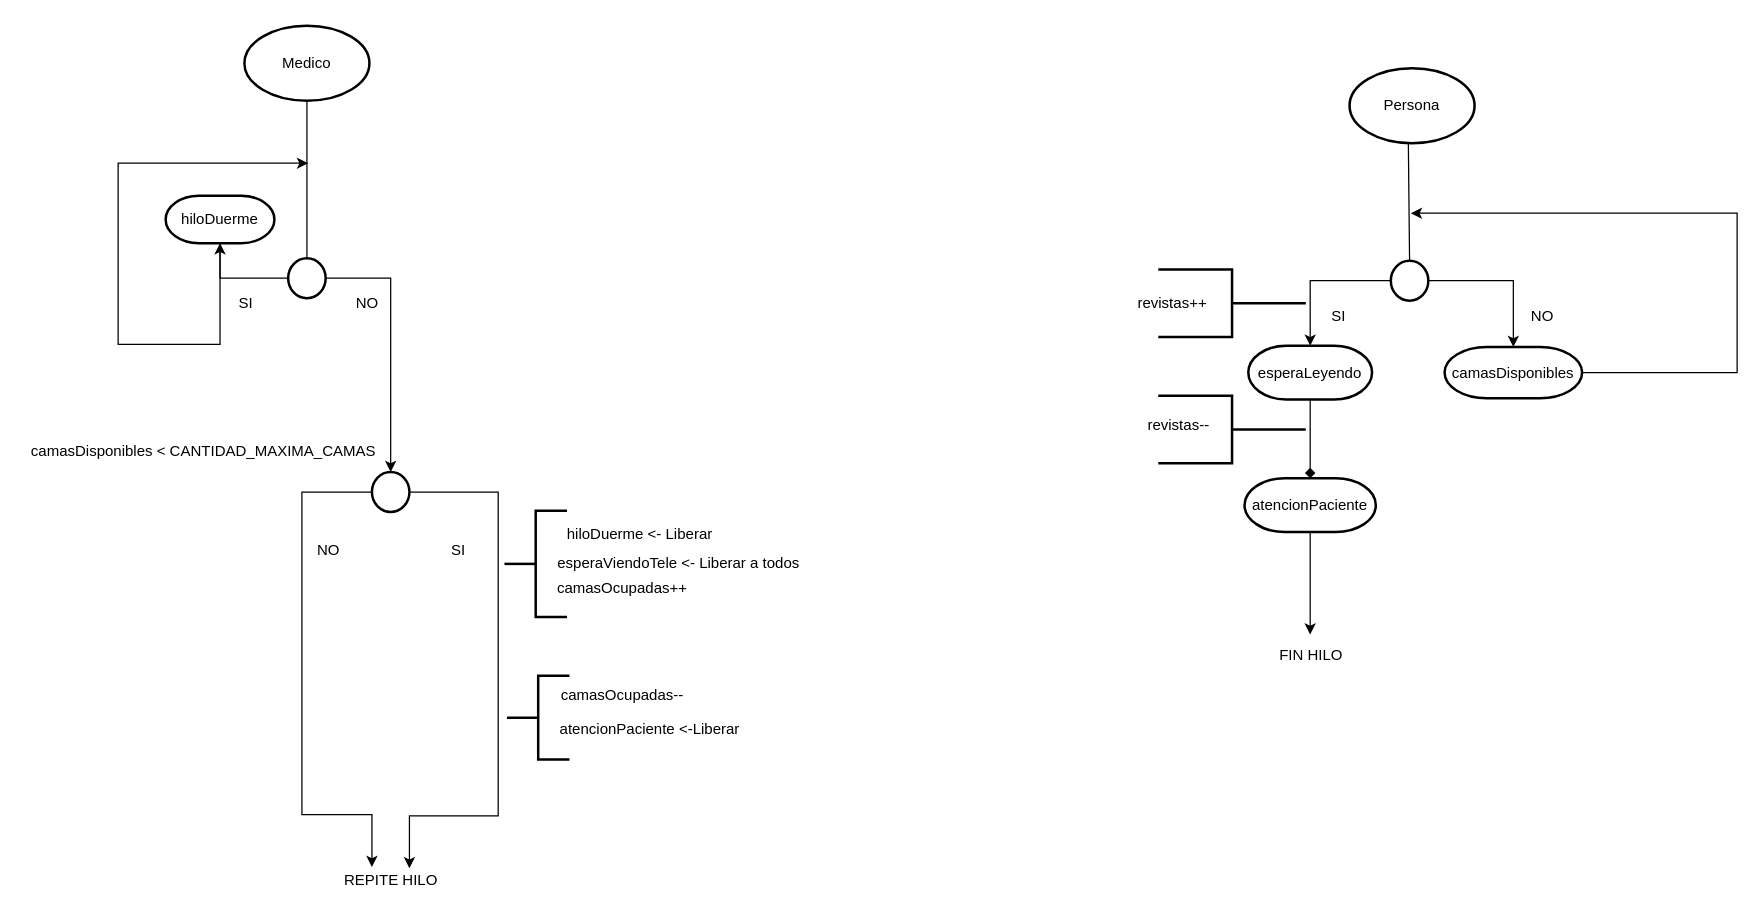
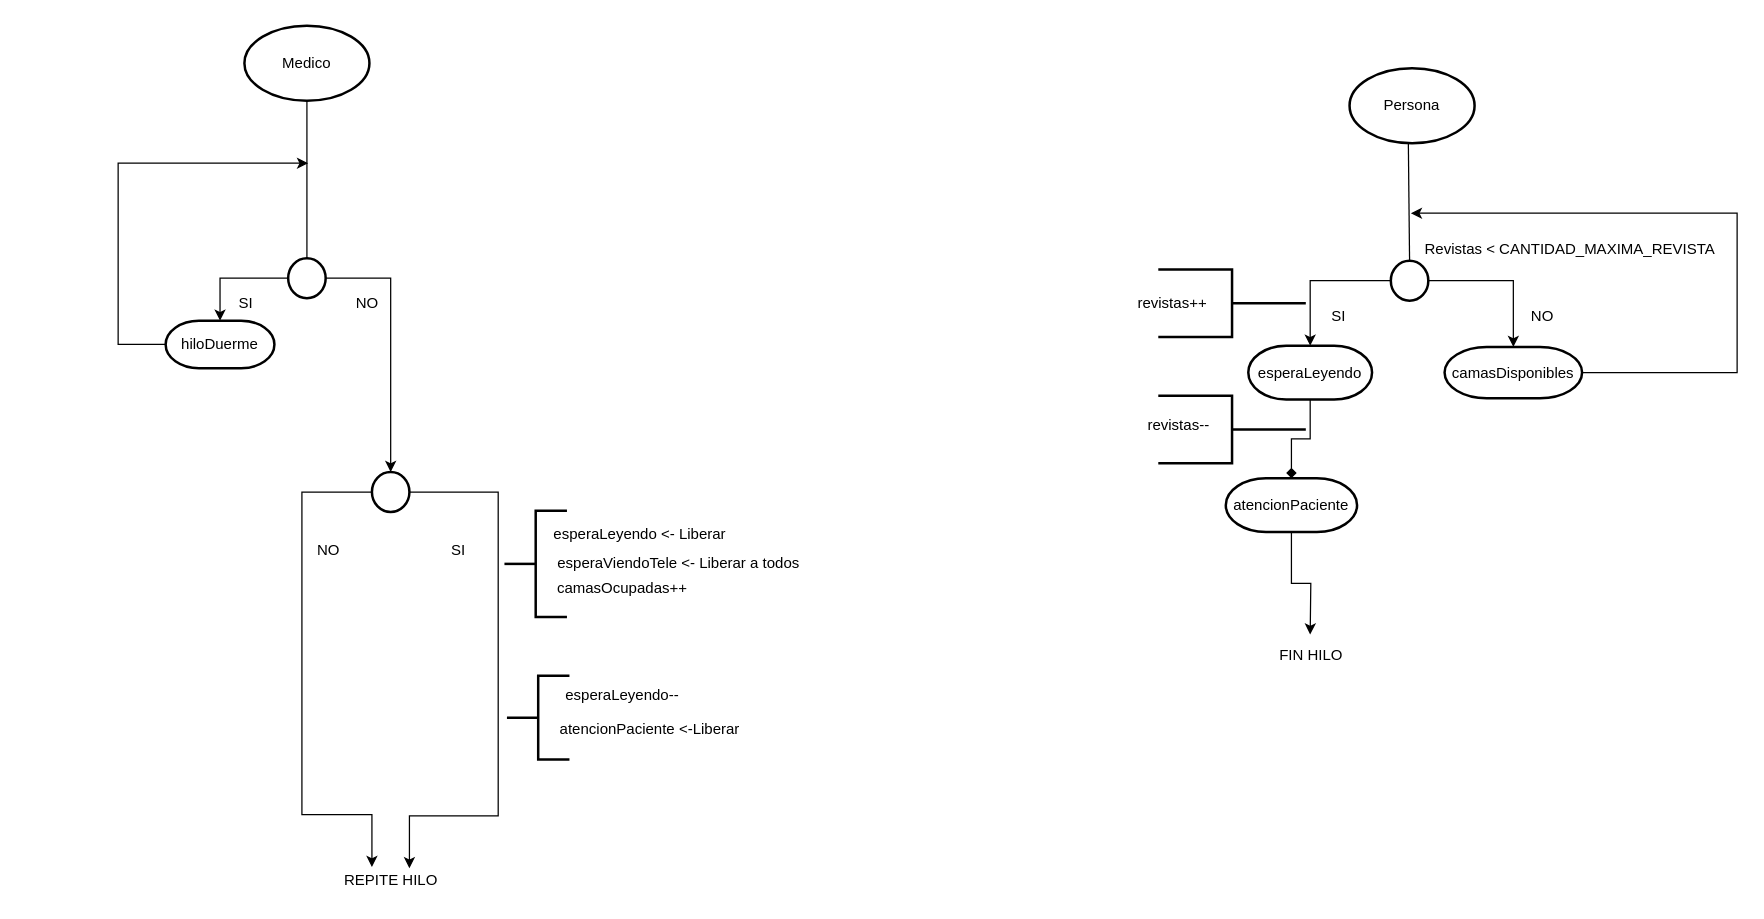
- <mxCell id="21" value="hiloDuerme" style="strokeWidth=2;html=1;shape=mxgraph.flowchart.terminator;whiteSpace=wrap;" vertex="1" parent="1"><mxGeometry x="132" y="156" width="87" height="38" as="geometry" /></mxCell>
+ <mxCell id="21" value="hiloDuerme" style="strokeWidth=2;html=1;shape=mxgraph.flowchart.terminator;whiteSpace=wrap;" vertex="1" parent="1"><mxGeometry x="132" y="256" width="87" height="38" as="geometry" /></mxCell>
+ <mxCell id="7" value="Revistas &amp;lt; CANTIDAD_MAXIMA_REVISTA" style="text;html=1;align=center;verticalAlign=middle;resizable=0;points=[];autosize=1;" vertex="1" parent="1"><mxGeometry x="1137" y="190" width="235" height="18" as="geometry" /></mxCell>
- <mxCell id="32" value="camasDisponibles &amp;lt; CANTIDAD_MAXIMA_CAMAS" style="text;html=1;align=center;verticalAlign=middle;resizable=0;points=[];autosize=1;" vertex="1" parent="1"><mxGeometry x="20" y="352" width="284" height="18" as="geometry" /></mxCell>
- <mxCell id="39" value="atencionPaciente" style="strokeWidth=2;html=1;shape=mxgraph.flowchart.terminator;whiteSpace=wrap;" vertex="1" parent="1"><mxGeometry x="995" y="382" width="105" height="43" as="geometry" /></mxCell>
+ <mxCell id="39" value="atencionPaciente" style="strokeWidth=2;html=1;shape=mxgraph.flowchart.terminator;whiteSpace=wrap;" vertex="1" parent="1"><mxGeometry x="980" y="382" width="105" height="43" as="geometry" /></mxCell>
- <mxCell id="26" value="hiloDuerme &amp;lt;- Liberar" style="text;html=1;align=center;verticalAlign=middle;resizable=0;points=[];autosize=1;" vertex="1" parent="24"><mxGeometry x="32" y="10" width="152" height="18" as="geometry" /></mxCell>
+ <mxCell id="26" value="esperaLeyendo &amp;lt;- Liberar" style="text;html=1;align=center;verticalAlign=middle;resizable=0;points=[];autosize=1;" vertex="1" parent="24"><mxGeometry x="32" y="10" width="152" height="18" as="geometry" /></mxCell>
- <mxCell id="36" value="camasOcupadas--" style="text;html=1;align=center;verticalAlign=middle;resizable=0;points=[];autosize=1;" vertex="1" parent="34"><mxGeometry x="35" y="7.37" width="113" height="18" as="geometry" /></mxCell>
+ <mxCell id="36" value="esperaLeyendo--" style="text;html=1;align=center;verticalAlign=middle;resizable=0;points=[];autosize=1;" vertex="1" parent="34"><mxGeometry x="35" y="7.37" width="113" height="18" as="geometry" /></mxCell>
